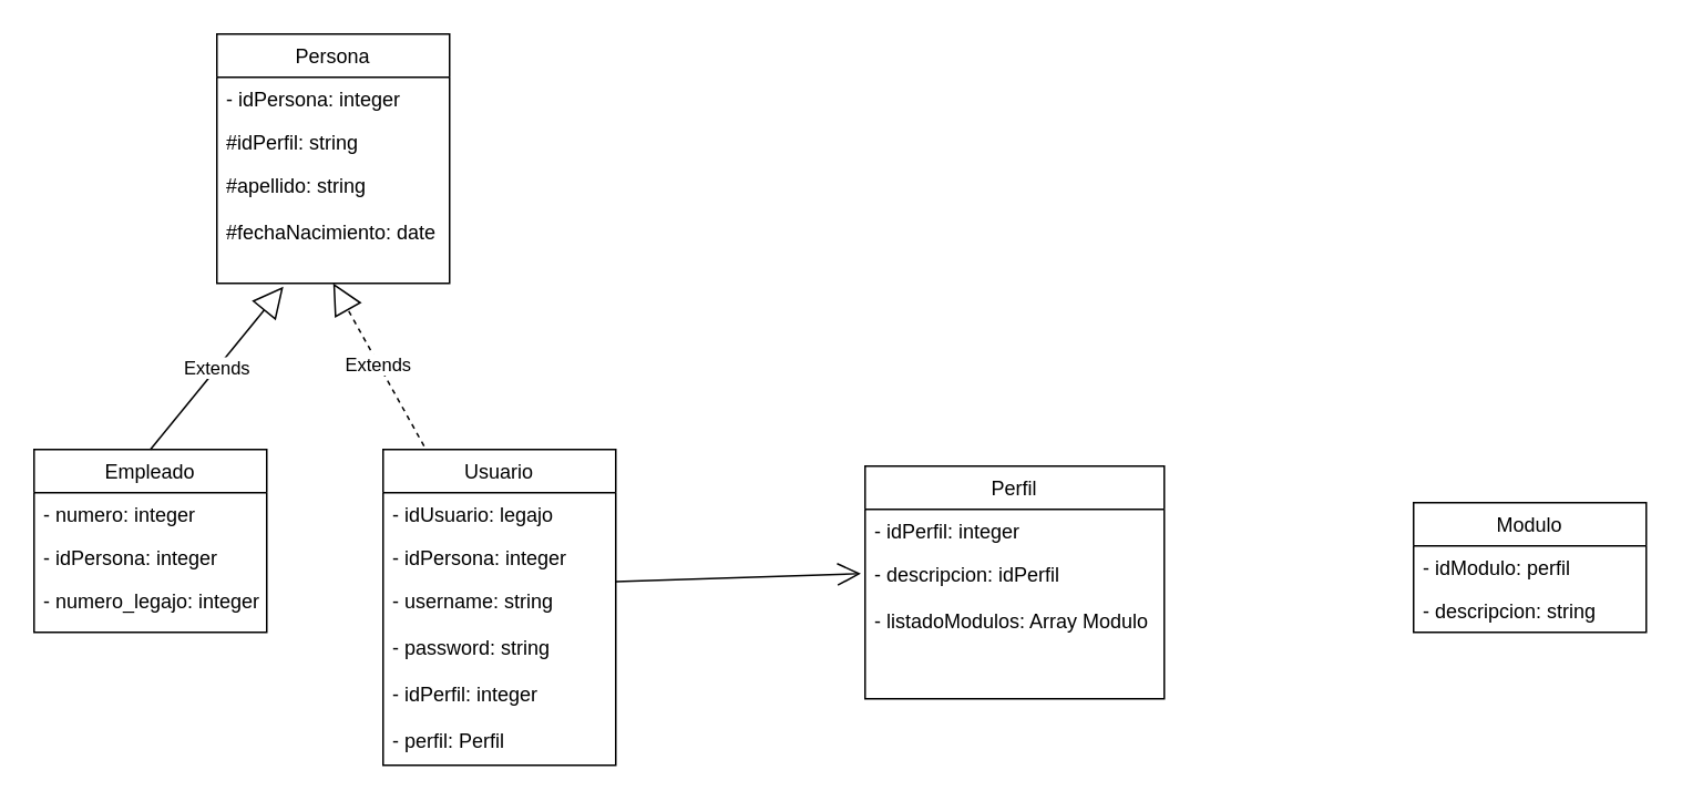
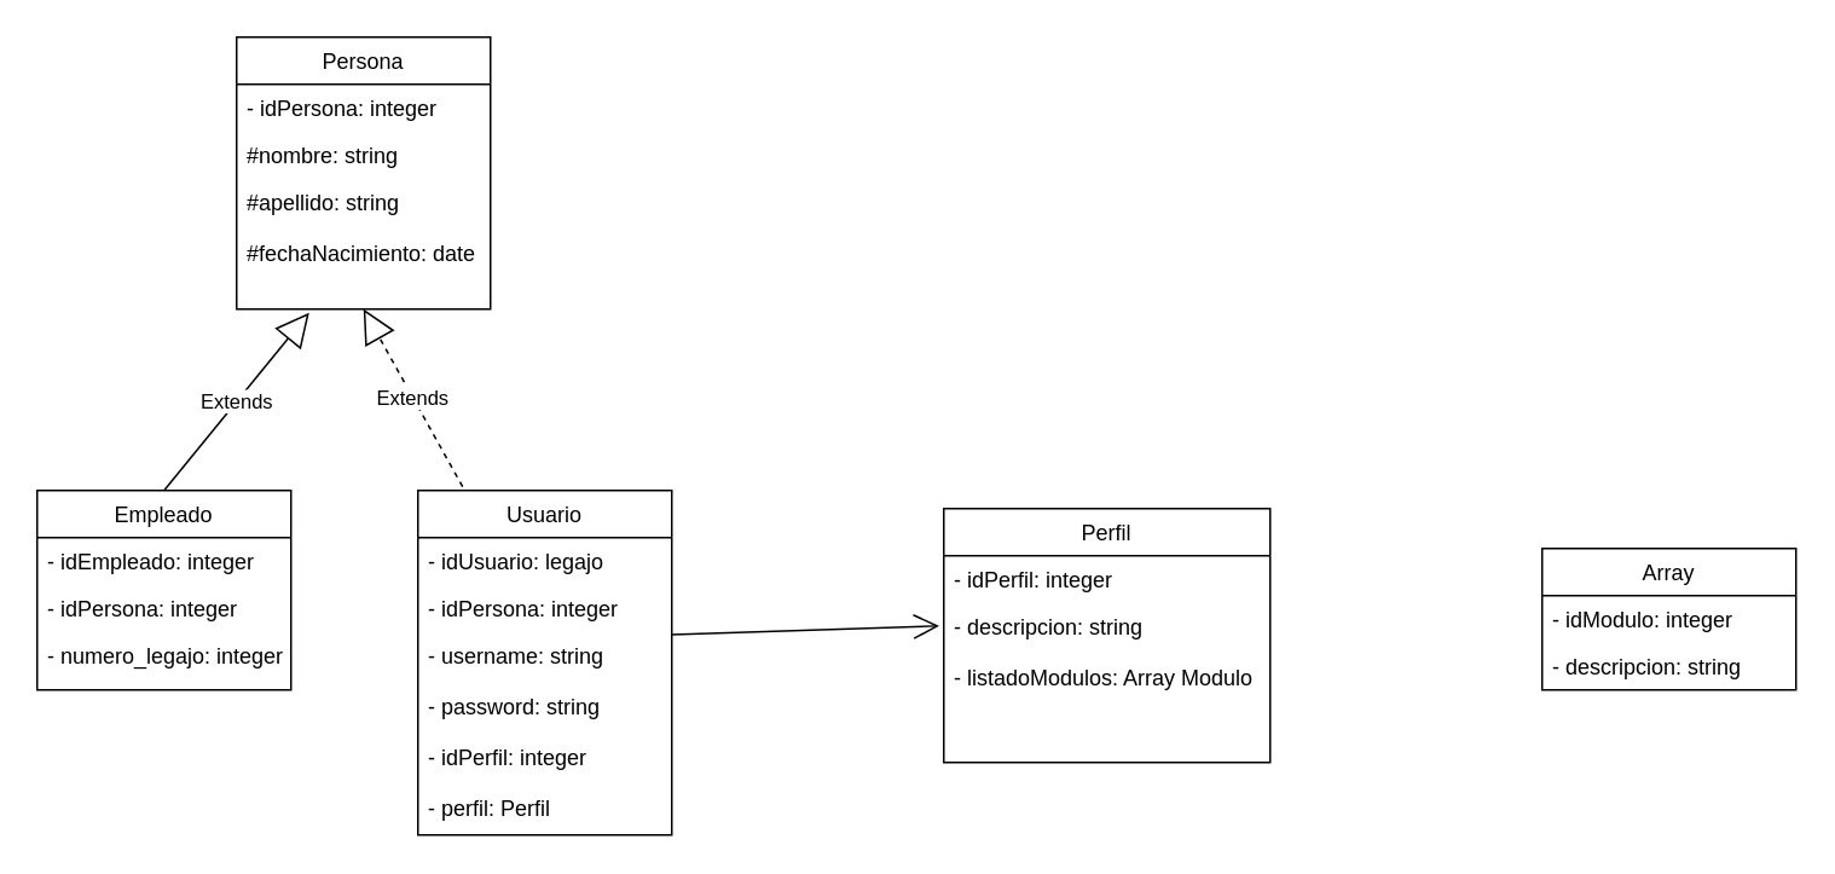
- <mxCell id="4" value="#idPerfil: string" style="text;strokeColor=none;fillColor=none;align=left;verticalAlign=top;spacingLeft=4;spacingRight=4;overflow=hidden;rotatable=0;points=[[0,0.5],[1,0.5]];portConstraint=eastwest;" parent="2" vertex="1"><mxGeometry y="52" width="140" height="26" as="geometry" /></mxCell>
+ <mxCell id="4" value="#nombre: string" style="text;strokeColor=none;fillColor=none;align=left;verticalAlign=top;spacingLeft=4;spacingRight=4;overflow=hidden;rotatable=0;points=[[0,0.5],[1,0.5]];portConstraint=eastwest;" parent="2" vertex="1"><mxGeometry y="52" width="140" height="26" as="geometry" /></mxCell>
- <mxCell id="7" value="- numero: integer" style="text;strokeColor=none;fillColor=none;align=left;verticalAlign=top;spacingLeft=4;spacingRight=4;overflow=hidden;rotatable=0;points=[[0,0.5],[1,0.5]];portConstraint=eastwest;" parent="6" vertex="1"><mxGeometry y="26" width="140" height="26" as="geometry" /></mxCell>
+ <mxCell id="7" value="- idEmpleado: integer" style="text;strokeColor=none;fillColor=none;align=left;verticalAlign=top;spacingLeft=4;spacingRight=4;overflow=hidden;rotatable=0;points=[[0,0.5],[1,0.5]];portConstraint=eastwest;" parent="6" vertex="1"><mxGeometry y="26" width="140" height="26" as="geometry" /></mxCell>
- <mxCell id="19" value="Modulo" style="swimlane;fontStyle=0;childLayout=stackLayout;horizontal=1;startSize=26;fillColor=none;horizontalStack=0;resizeParent=1;resizeParentMax=0;resizeLast=0;collapsible=1;marginBottom=0;" parent="1" vertex="1"><mxGeometry x="850" y="302" width="140" height="78" as="geometry" /></mxCell>
+ <mxCell id="19" value="Array" style="swimlane;fontStyle=0;childLayout=stackLayout;horizontal=1;startSize=26;fillColor=none;horizontalStack=0;resizeParent=1;resizeParentMax=0;resizeLast=0;collapsible=1;marginBottom=0;" parent="1" vertex="1"><mxGeometry x="850" y="302" width="140" height="78" as="geometry" /></mxCell>
- <mxCell id="20" value="- idModulo: perfil" style="text;strokeColor=none;fillColor=none;align=left;verticalAlign=top;spacingLeft=4;spacingRight=4;overflow=hidden;rotatable=0;points=[[0,0.5],[1,0.5]];portConstraint=eastwest;" parent="19" vertex="1"><mxGeometry y="26" width="140" height="26" as="geometry" /></mxCell>
+ <mxCell id="20" value="- idModulo: integer" style="text;strokeColor=none;fillColor=none;align=left;verticalAlign=top;spacingLeft=4;spacingRight=4;overflow=hidden;rotatable=0;points=[[0,0.5],[1,0.5]];portConstraint=eastwest;" parent="19" vertex="1"><mxGeometry y="26" width="140" height="26" as="geometry" /></mxCell>
- <mxCell id="18" value="- descripcion: idPerfil&#10;&#10;- listadoModulos: Array Modulo" style="text;strokeColor=none;fillColor=none;align=left;verticalAlign=top;spacingLeft=4;spacingRight=4;overflow=hidden;rotatable=0;points=[[0,0.5],[1,0.5]];portConstraint=eastwest;" parent="16" vertex="1"><mxGeometry y="52" width="180" height="88" as="geometry" /></mxCell>
+ <mxCell id="18" value="- descripcion: string&#10;&#10;- listadoModulos: Array Modulo" style="text;strokeColor=none;fillColor=none;align=left;verticalAlign=top;spacingLeft=4;spacingRight=4;overflow=hidden;rotatable=0;points=[[0,0.5],[1,0.5]];portConstraint=eastwest;" parent="16" vertex="1"><mxGeometry y="52" width="180" height="88" as="geometry" /></mxCell>
